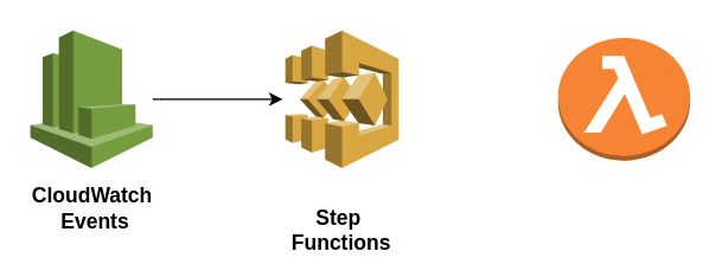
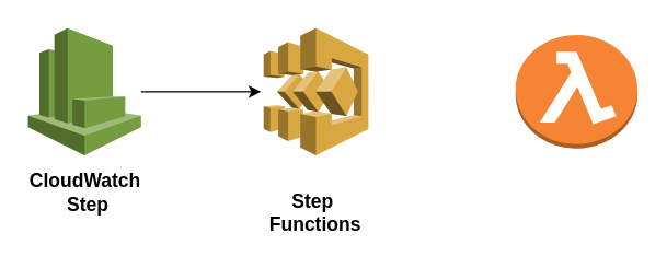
- <mxCell id="4" value="&lt;b&gt;&lt;font style=&quot;font-size: 14px&quot;&gt;CloudWatch&lt;br&gt;&amp;nbsp;Events&lt;br&gt;&lt;/font&gt;&lt;/b&gt;" style="text;html=1;strokeColor=none;fillColor=none;align=center;verticalAlign=middle;whiteSpace=wrap;rounded=0;" parent="1" vertex="1"><mxGeometry x="41.5" y="130" width="40" height="20" as="geometry" /></mxCell>
+ <mxCell id="4" value="&lt;b&gt;&lt;font style=&quot;font-size: 14px&quot;&gt;CloudWatch&lt;br&gt;&amp;nbsp;Step&lt;br&gt;&lt;/font&gt;&lt;/b&gt;" style="text;html=1;strokeColor=none;fillColor=none;align=center;verticalAlign=middle;whiteSpace=wrap;rounded=0;" parent="1" vertex="1"><mxGeometry x="41.5" y="130" width="40" height="20" as="geometry" /></mxCell>
